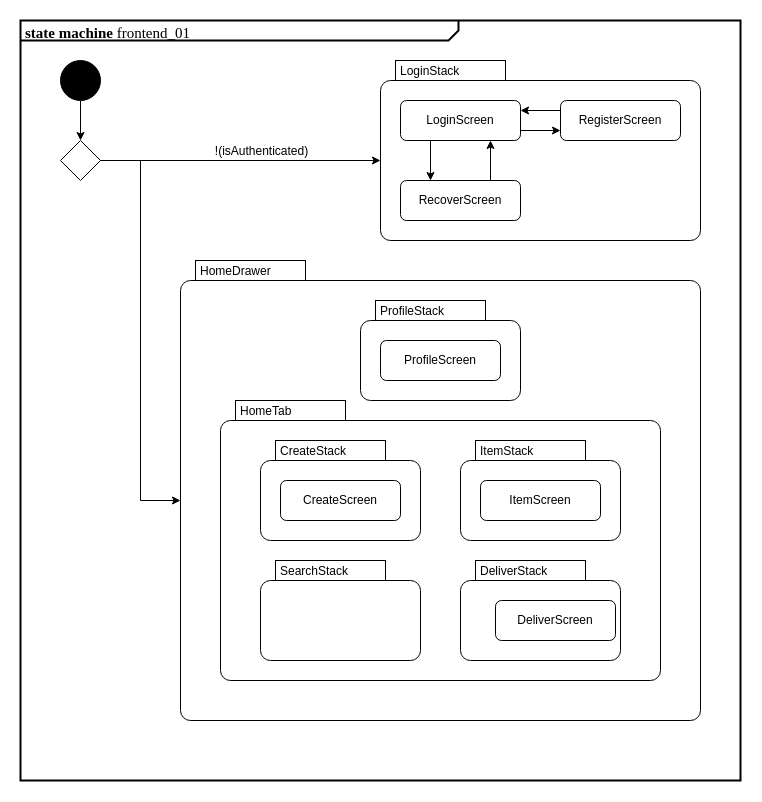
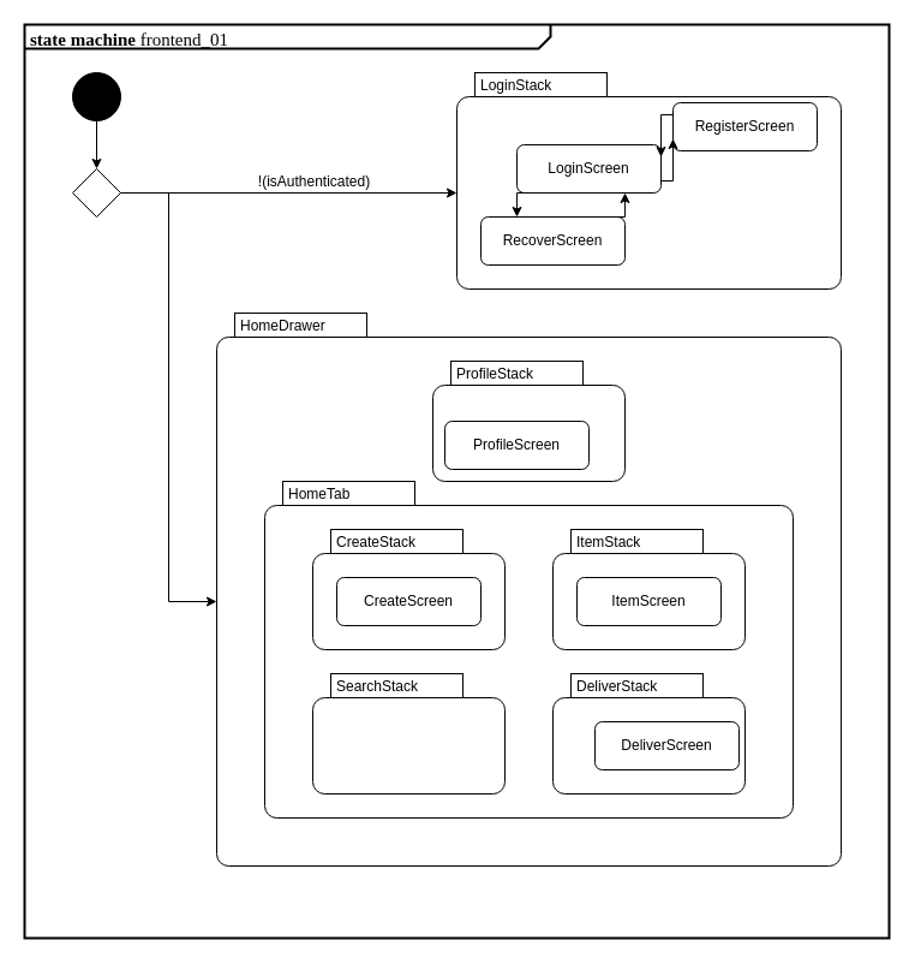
- <mxCell id="23" value="LoginScreen" style="shape=rect;rounded=1;html=1;whiteSpace=wrap;align=center;fillColor=none;container=0;" vertex="1" parent="4"><mxGeometry x="340" y="40" width="120" height="40" as="geometry" /></mxCell>
+ <mxCell id="23" value="LoginScreen" style="shape=rect;rounded=1;html=1;whiteSpace=wrap;align=center;fillColor=none;container=0;" vertex="1" parent="4"><mxGeometry x="370" y="60" width="120" height="40" as="geometry" /></mxCell>
- <mxCell id="25" value="RegisterScreen" style="shape=rect;rounded=1;html=1;whiteSpace=wrap;align=center;fillColor=none;container=0;" vertex="1" parent="4"><mxGeometry x="500" y="40" width="120" height="40" as="geometry" /></mxCell>
+ <mxCell id="25" value="RegisterScreen" style="shape=rect;rounded=1;html=1;whiteSpace=wrap;align=center;fillColor=none;container=0;" vertex="1" parent="4"><mxGeometry x="500" y="25" width="120" height="40" as="geometry" /></mxCell>
- <mxCell id="13" value="ProfileScreen" style="shape=rect;rounded=1;html=1;whiteSpace=wrap;align=center;fillColor=none;container=0;" vertex="1" parent="4"><mxGeometry x="320" y="280" width="120" height="40" as="geometry" /></mxCell>
+ <mxCell id="13" value="ProfileScreen" style="shape=rect;rounded=1;html=1;whiteSpace=wrap;align=center;fillColor=none;container=0;" vertex="1" parent="4"><mxGeometry x="310" y="290" width="120" height="40" as="geometry" /></mxCell>
